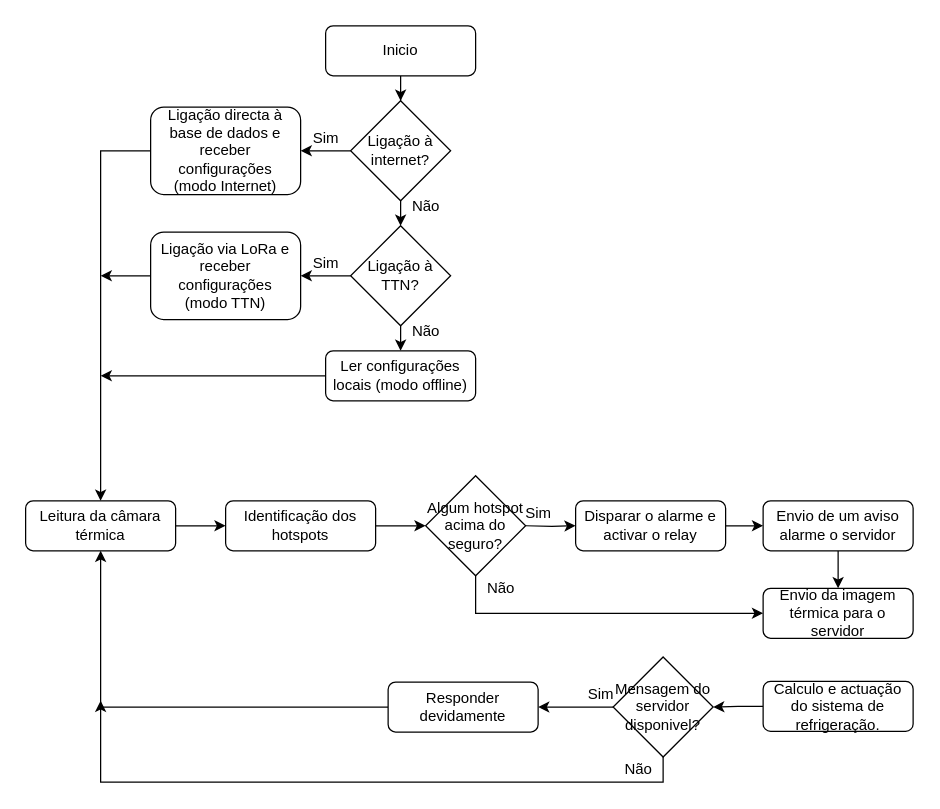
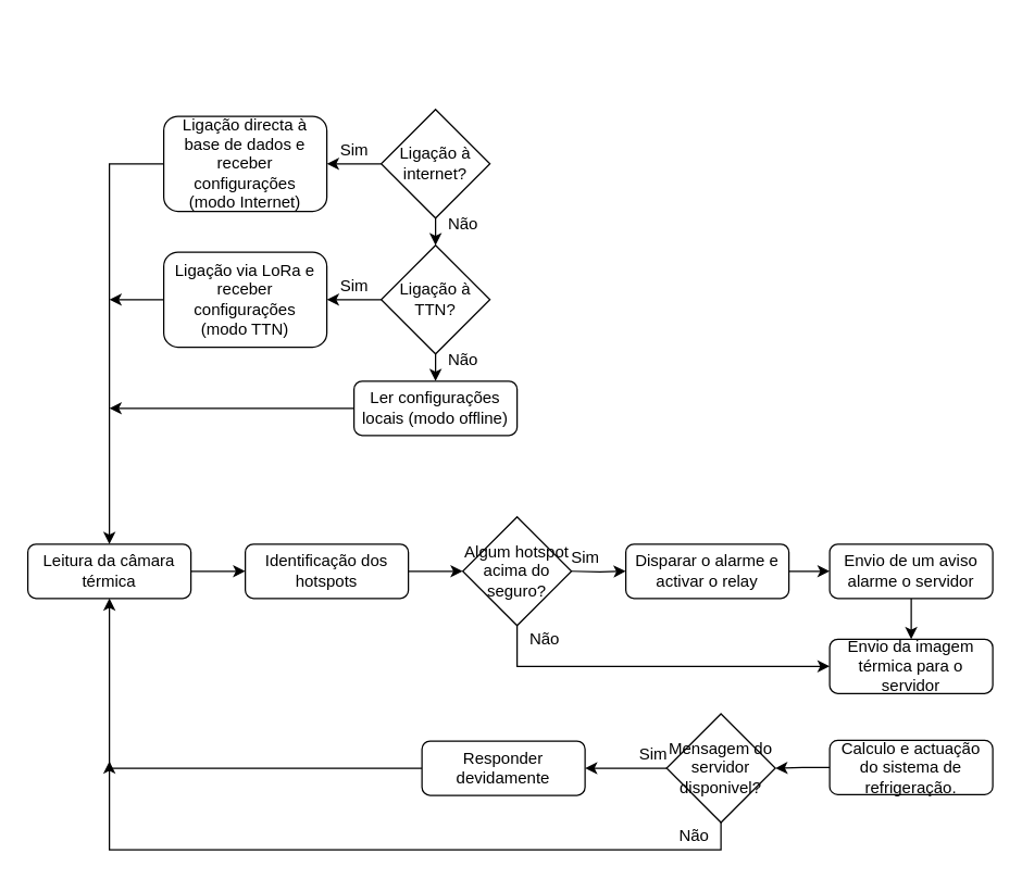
- <mxCell id="14" value="Inicio" style="rounded=1;whiteSpace=wrap;html=1;fontSize=12;glass=0;strokeWidth=1;shadow=0;" vertex="1" parent="1"><mxGeometry x="260" y="20" width="120" height="40" as="geometry" /></mxCell>
- <mxCell id="13" value="" style="edgeStyle=orthogonalEdgeStyle;rounded=0;orthogonalLoop=1;jettySize=auto;html=1;" edge="1" parent="1" source="14" target="17"><mxGeometry relative="1" as="geometry" /></mxCell>
